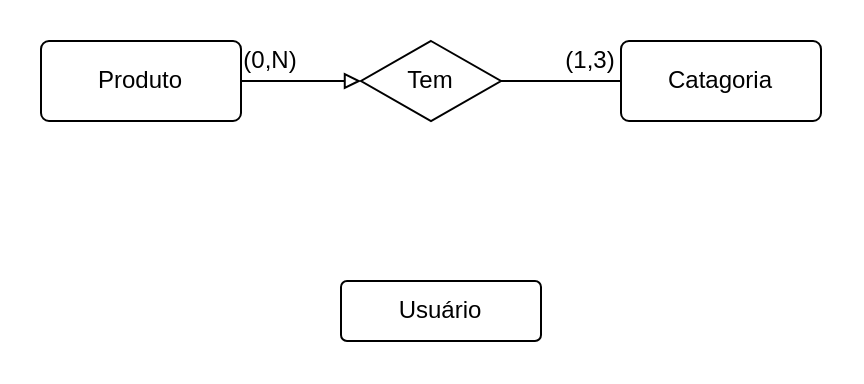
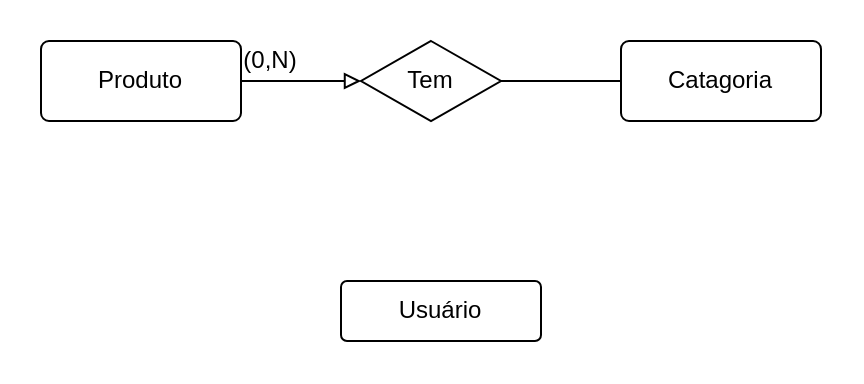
- <mxCell id="7" value="(1,3)" style="text;html=1;strokeColor=none;fillColor=none;align=center;verticalAlign=middle;whiteSpace=wrap;rounded=0;" parent="1" vertex="1"><mxGeometry x="280" y="20" width="30" height="20" as="geometry" /></mxCell>
